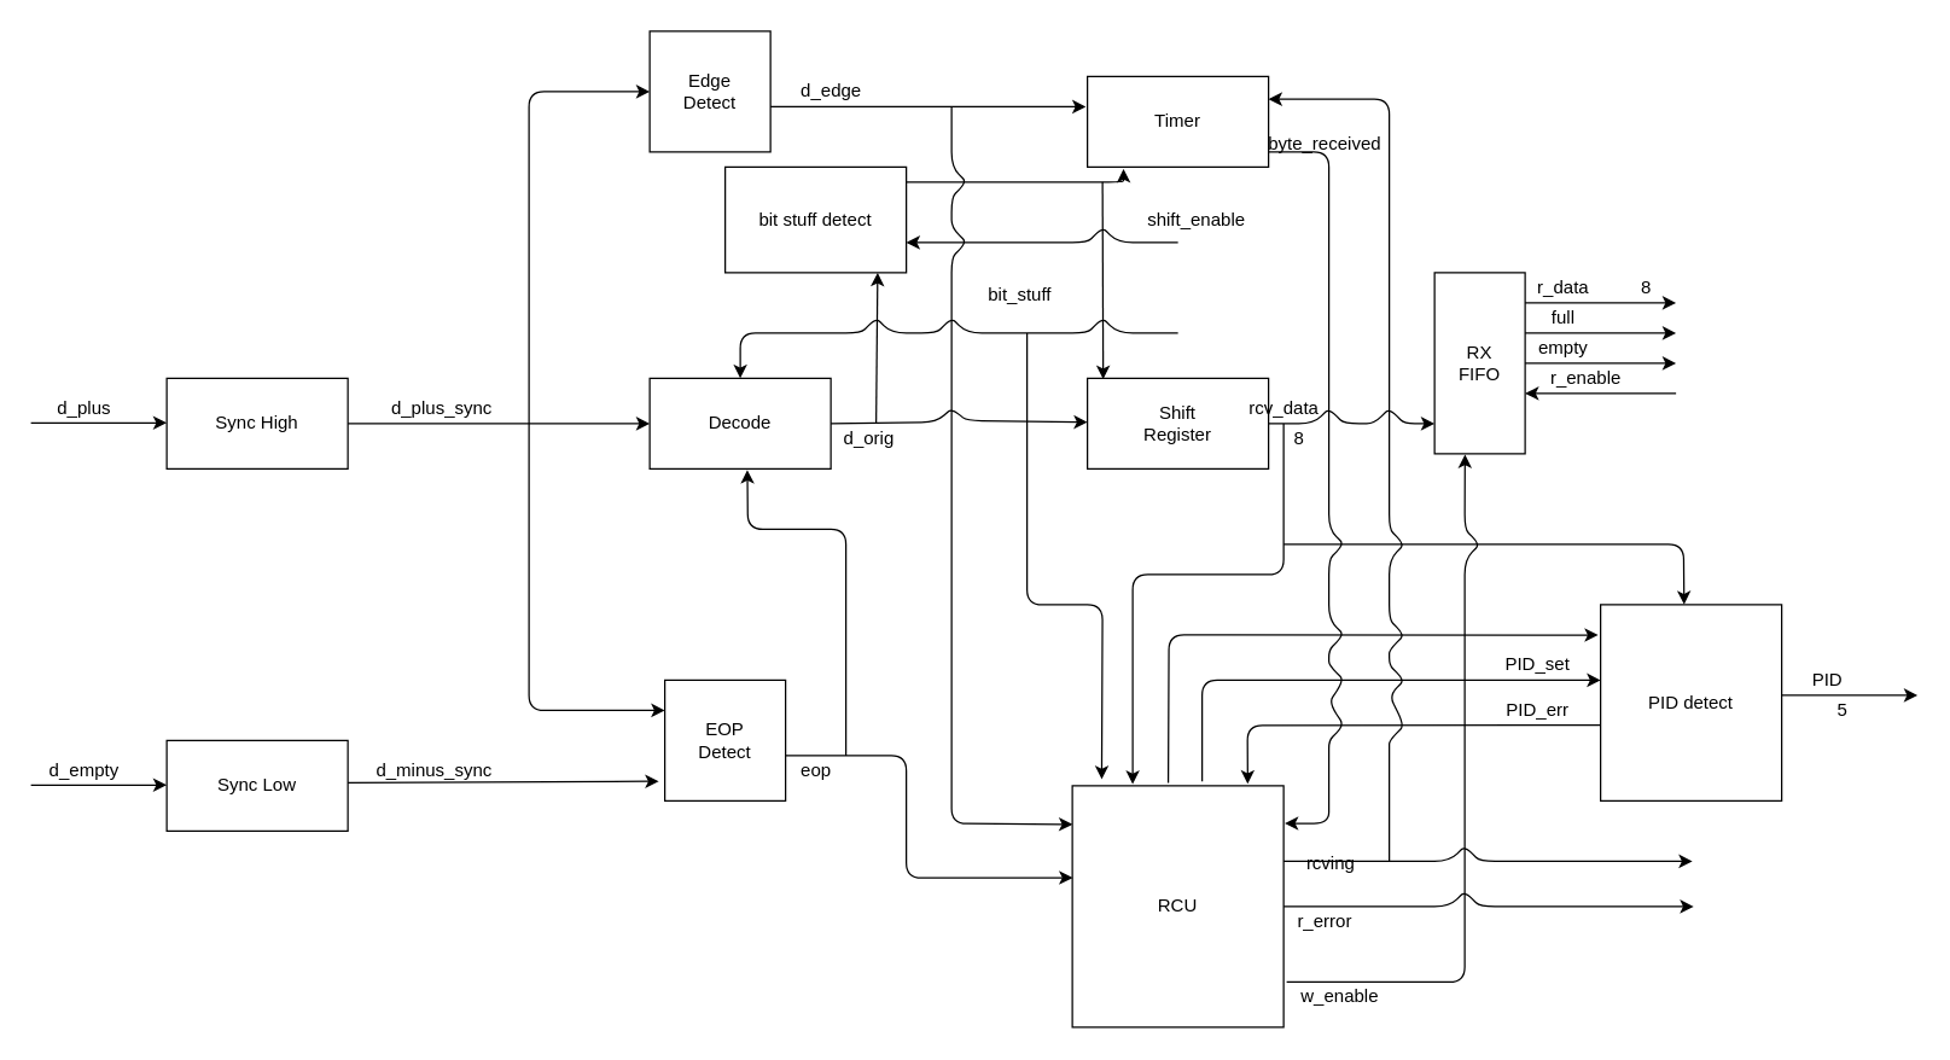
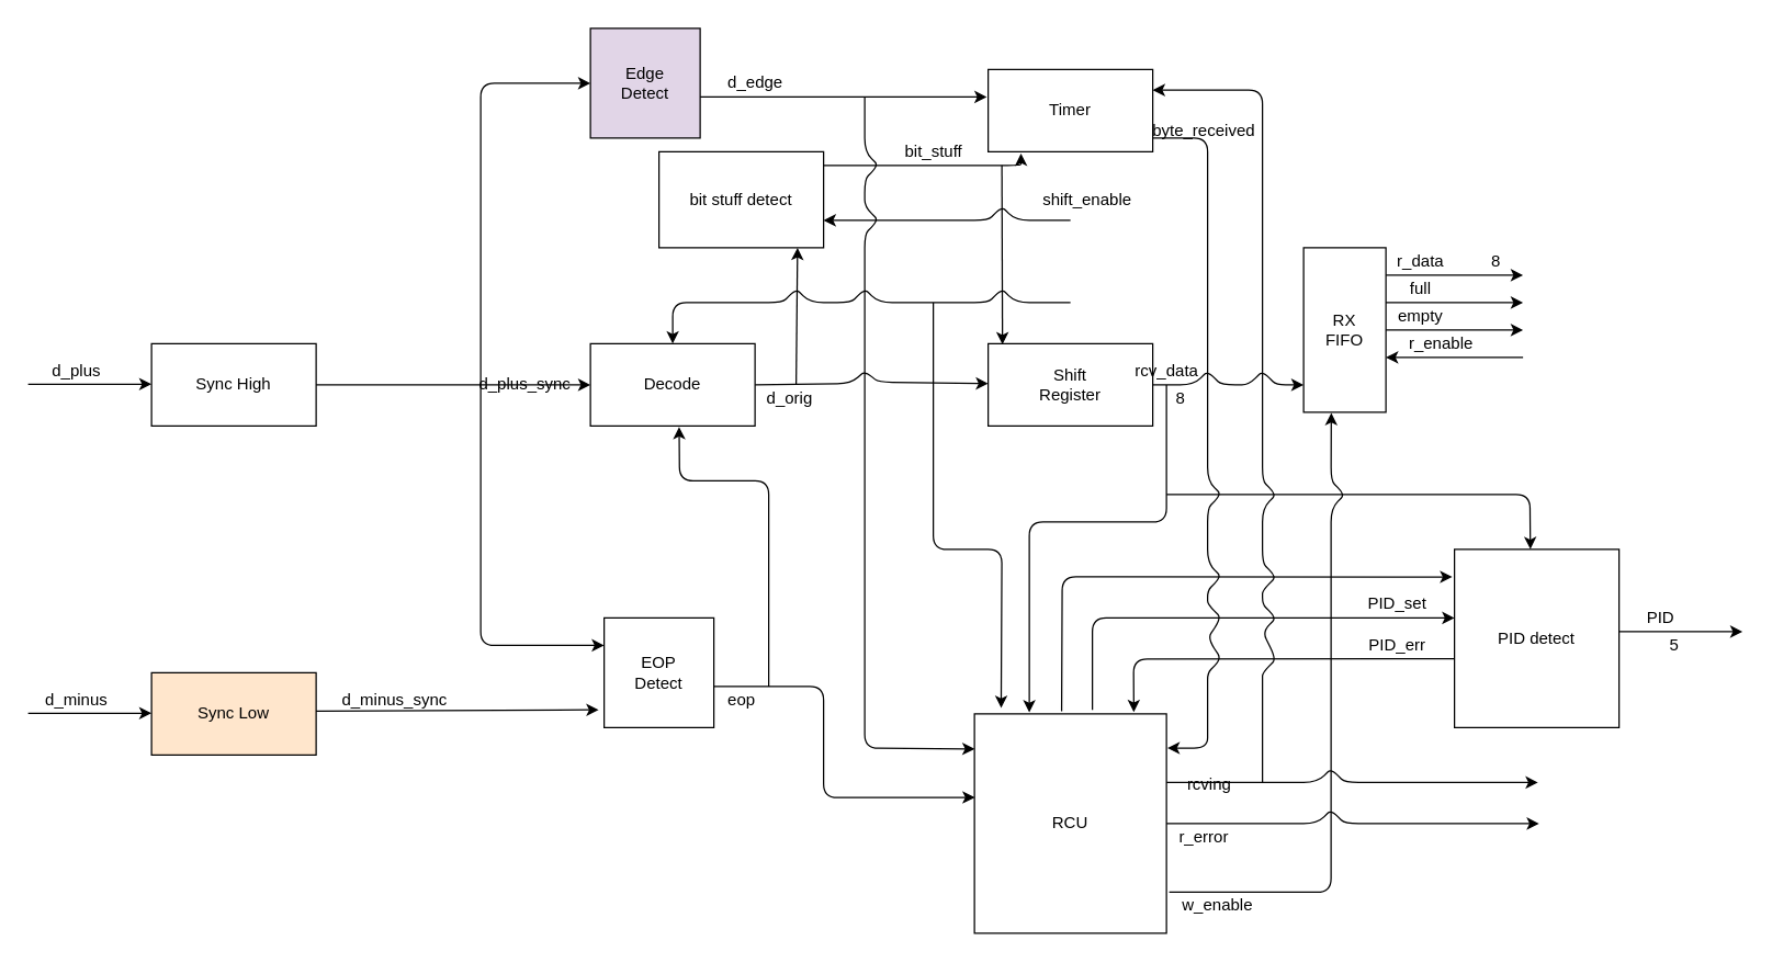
- <mxCell id="16" value="Edge&lt;br&gt;Detect" style="whiteSpace=wrap;html=1;aspect=fixed;" vertex="1" parent="1"><mxGeometry x="430" y="20" width="80" height="80" as="geometry" /></mxCell>
+ <mxCell id="16" value="Edge&lt;br&gt;Detect" style="whiteSpace=wrap;html=1;aspect=fixed;fillColor=#e1d5e7;" vertex="1" parent="1"><mxGeometry x="430" y="20" width="80" height="80" as="geometry" /></mxCell>
- <mxCell id="33" value="bit_stuff" style="text;html=1;align=center;verticalAlign=middle;resizable=0;points=[];autosize=1;" vertex="1" parent="1"><mxGeometry x="645" y="185" width="60" height="20" as="geometry" /></mxCell>
+ <mxCell id="33" value="bit_stuff" style="text;html=1;align=center;verticalAlign=middle;resizable=0;points=[];autosize=1;" vertex="1" parent="1"><mxGeometry x="650" y="100" width="60" height="20" as="geometry" /></mxCell>
- <mxCell id="12" value="d_plus_sync" style="text;html=1;align=center;verticalAlign=middle;resizable=0;points=[];autosize=1;" vertex="1" parent="1"><mxGeometry x="252" y="260" width="80" height="20" as="geometry" /></mxCell>
+ <mxCell id="12" value="d_plus_sync" style="text;html=1;align=center;verticalAlign=middle;resizable=0;points=[];autosize=1;" vertex="1" parent="1"><mxGeometry x="342" y="270" width="80" height="20" as="geometry" /></mxCell>
- <mxCell id="7" value="d_empty" style="text;html=1;align=center;verticalAlign=middle;resizable=0;points=[];autosize=1;" vertex="1" parent="1"><mxGeometry x="25" y="500" width="60" height="20" as="geometry" /></mxCell>
+ <mxCell id="7" value="d_minus" style="text;html=1;align=center;verticalAlign=middle;resizable=0;points=[];autosize=1;" vertex="1" parent="1"><mxGeometry x="25" y="500" width="60" height="20" as="geometry" /></mxCell>
- <mxCell id="5" value="Sync Low" style="rounded=0;whiteSpace=wrap;html=1;" vertex="1" parent="1"><mxGeometry x="110" y="490" width="120" height="60" as="geometry" /></mxCell>
+ <mxCell id="5" value="Sync Low" style="rounded=0;whiteSpace=wrap;html=1;fillColor=#ffe6cc;" vertex="1" parent="1"><mxGeometry x="110" y="490" width="120" height="60" as="geometry" /></mxCell>
